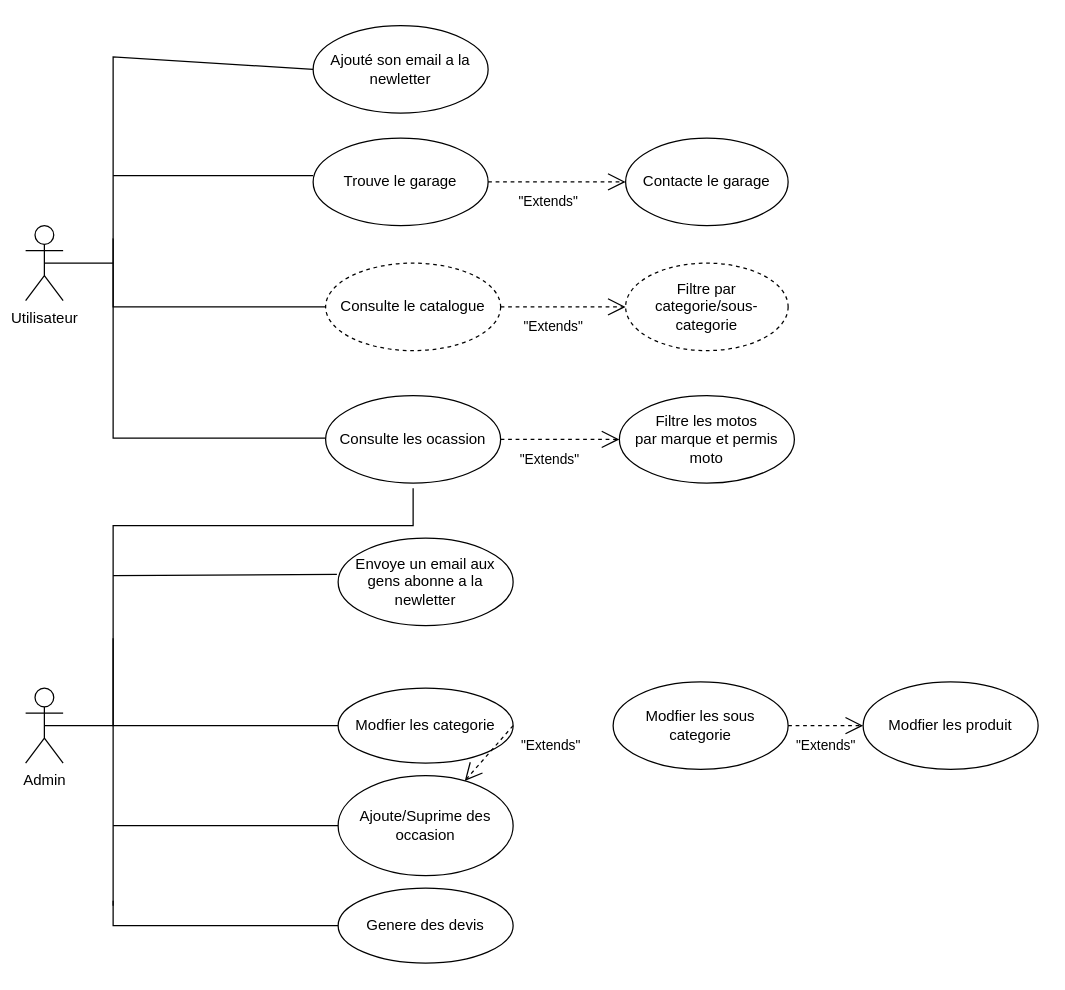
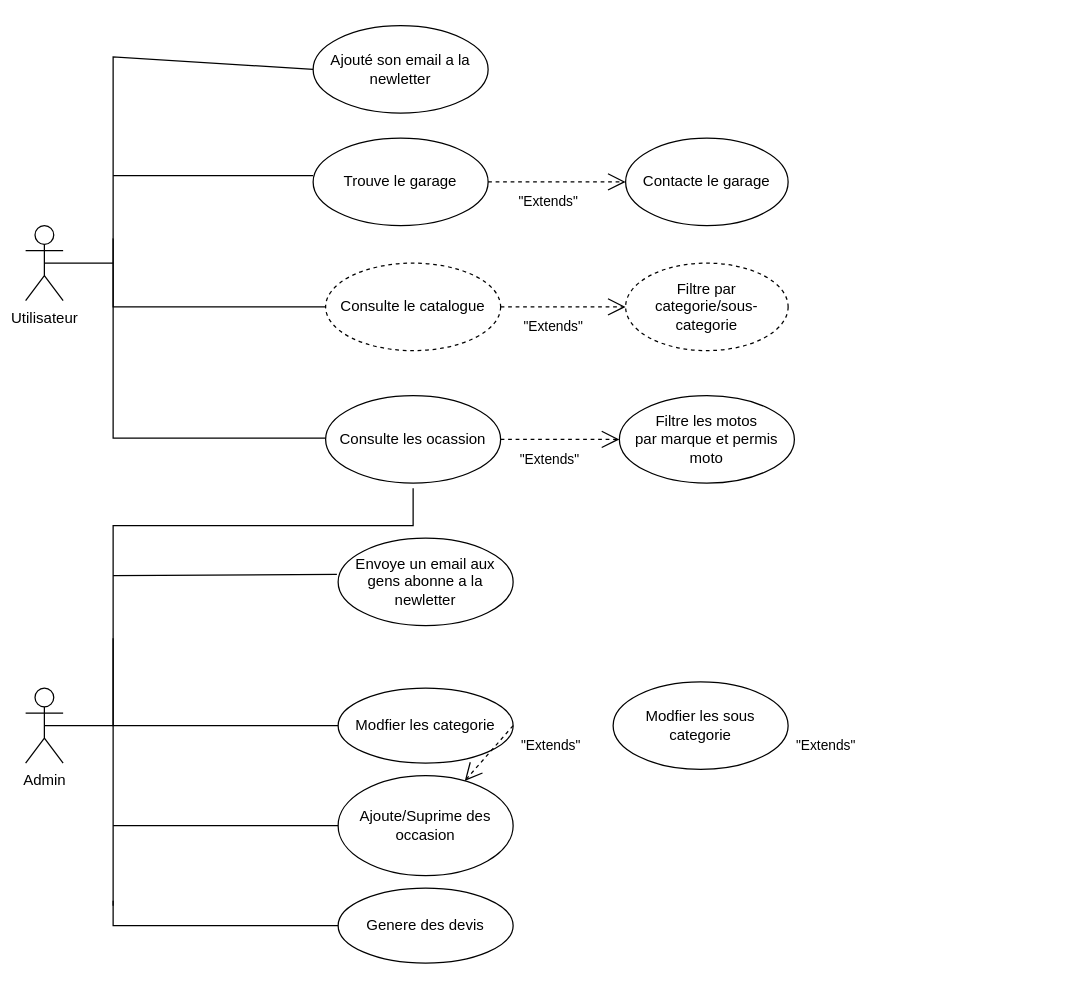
- <mxCell id="29" value="" style="endArrow=open;endFill=1;endSize=12;html=1;rounded=0;entryX=0;entryY=0.5;entryDx=0;entryDy=0;dashed=1;exitX=1;exitY=0.5;exitDx=0;exitDy=0;" parent="1" target="26" edge="1" source="25"><mxGeometry width="160" relative="1" as="geometry"><mxPoint x="540" y="695" as="sourcePoint" /><mxPoint x="410" y="705" as="targetPoint" /><Array as="points" /></mxGeometry></mxCell>
- <mxCell id="26" value="Modfier les produit" style="ellipse;whiteSpace=wrap;html=1;" parent="1" vertex="1"><mxGeometry x="690" y="545" width="140" height="70" as="geometry" /></mxCell>
